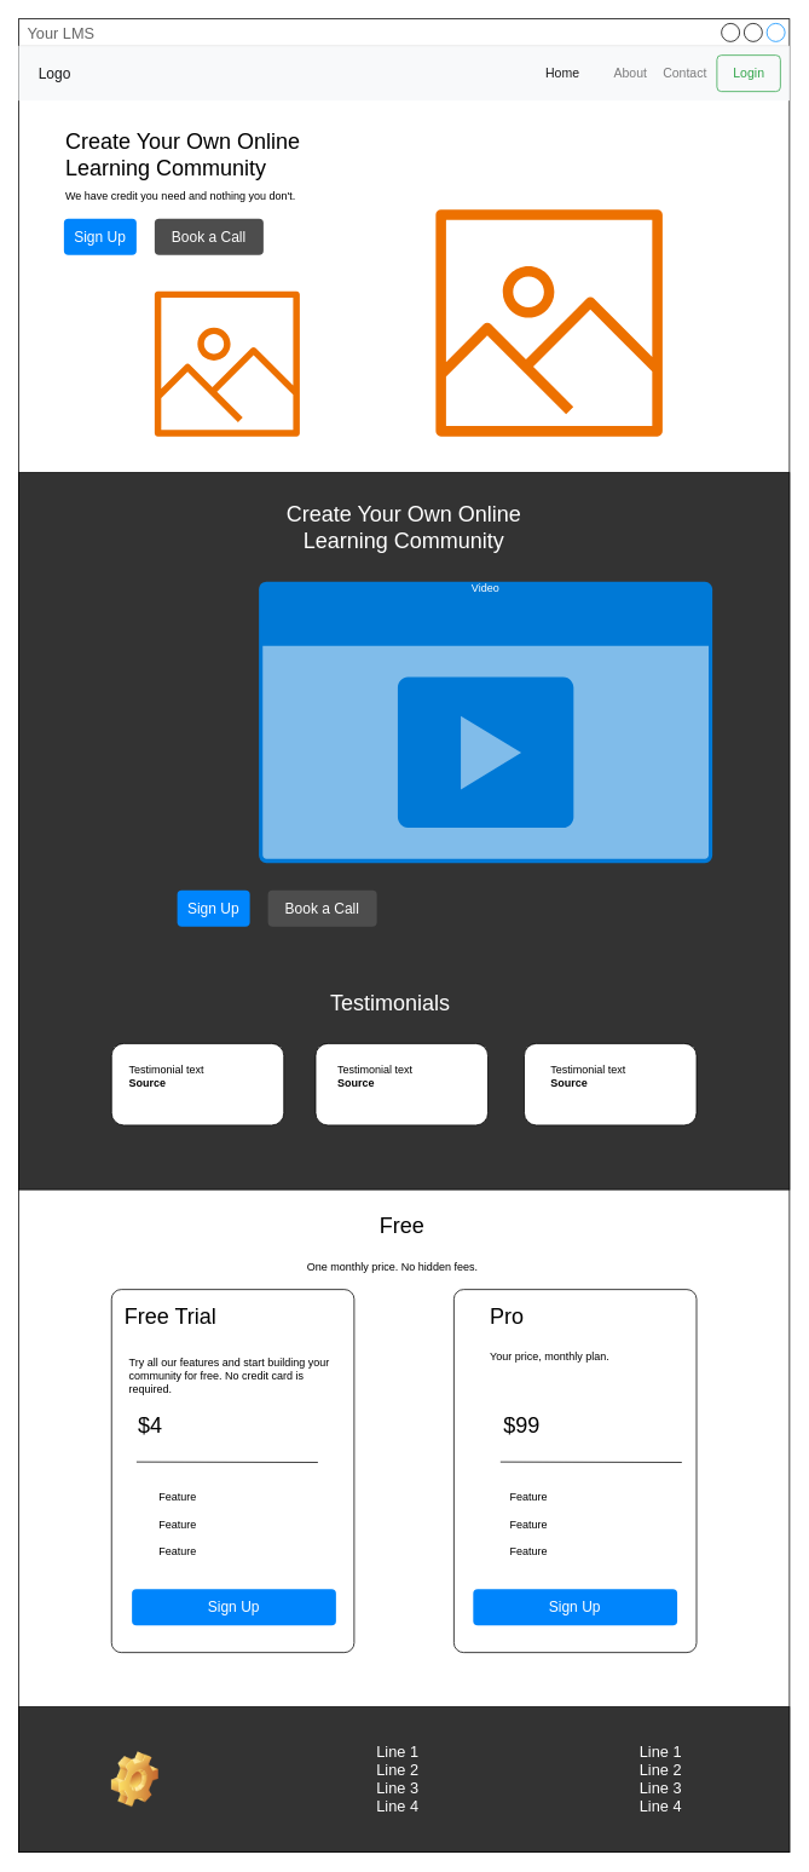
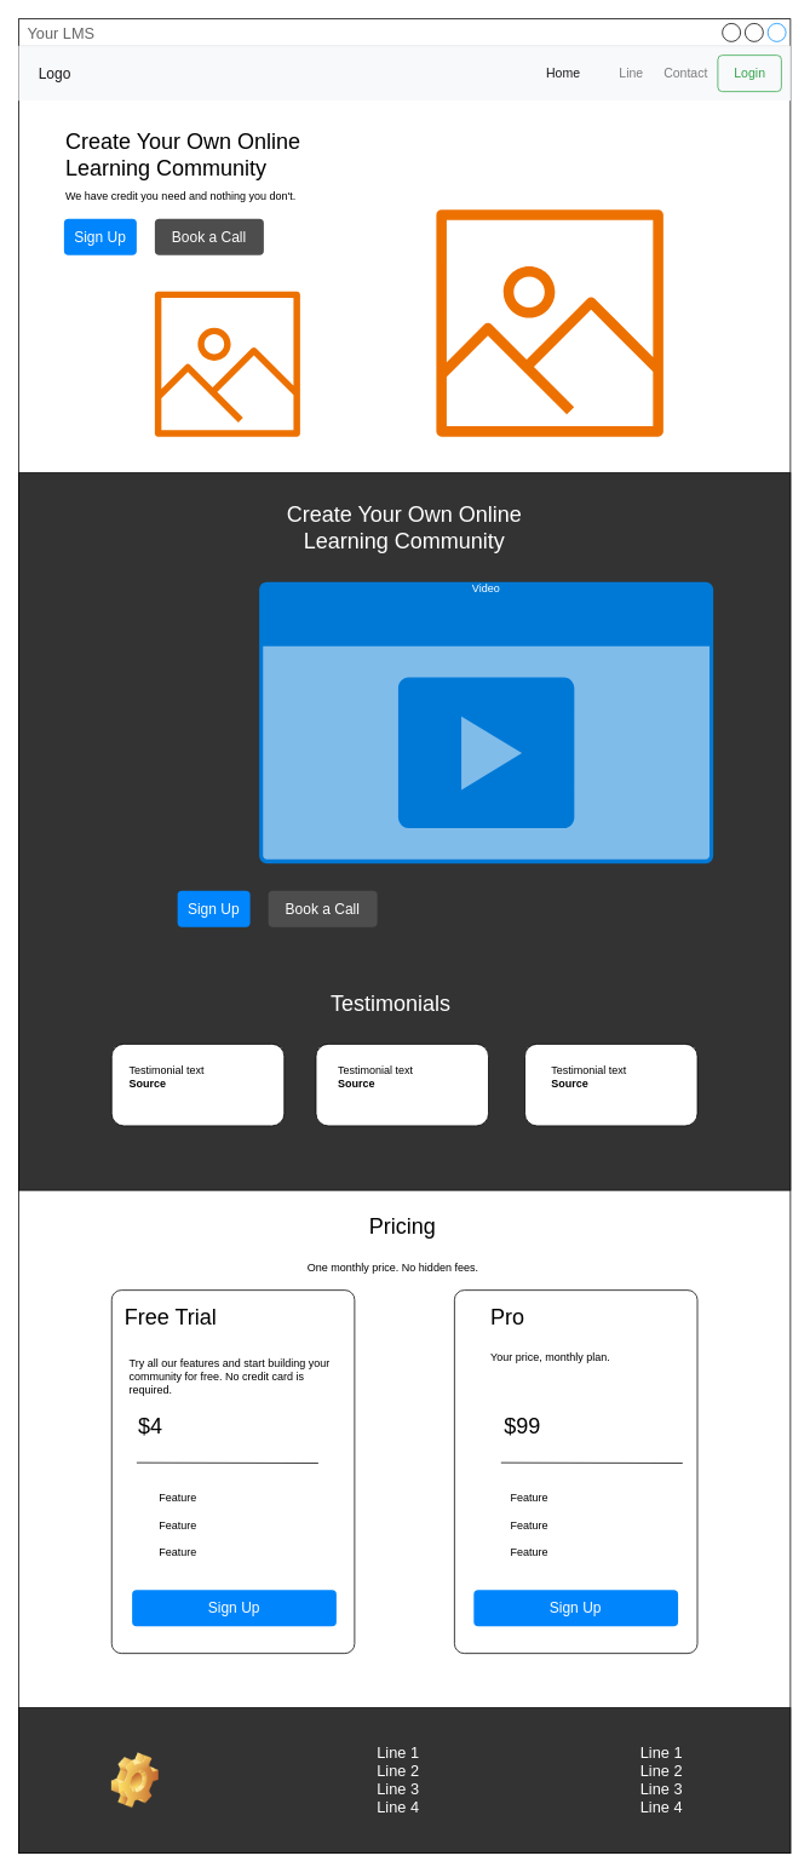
- <mxCell id="8" value="About" style="text;strokeColor=none;align=center;verticalAlign=middle;spacingLeft=10;spacingRight=10;points=[[0,0.5],[1,0.5]];portConstraint=eastwest;rotatable=0;whiteSpace=wrap;html=1;fillColor=none;fontColor=#7C7C7D;fontSize=14;" vertex="1" parent="3"><mxGeometry x="640" y="10" width="70" height="40" as="geometry" /></mxCell>
+ <mxCell id="8" value="Line" style="text;strokeColor=none;align=center;verticalAlign=middle;spacingLeft=10;spacingRight=10;points=[[0,0.5],[1,0.5]];portConstraint=eastwest;rotatable=0;whiteSpace=wrap;html=1;fillColor=none;fontColor=#7C7C7D;fontSize=14;" vertex="1" parent="3"><mxGeometry x="640" y="10" width="70" height="40" as="geometry" /></mxCell>
- <mxCell id="28" value="&lt;font color=&quot;#000000&quot; style=&quot;font-size: 24px;&quot;&gt;Free&lt;/font&gt;" style="text;html=1;align=center;verticalAlign=middle;whiteSpace=wrap;rounded=0;fontColor=#333333;" vertex="1" parent="1"><mxGeometry x="383.75" y="1330" width="117.5" height="40" as="geometry" /></mxCell>
+ <mxCell id="28" value="&lt;font color=&quot;#000000&quot; style=&quot;font-size: 24px;&quot;&gt;Pricing&lt;/font&gt;" style="text;html=1;align=center;verticalAlign=middle;whiteSpace=wrap;rounded=0;fontColor=#333333;" vertex="1" parent="1"><mxGeometry x="383.75" y="1330" width="117.5" height="40" as="geometry" /></mxCell>
